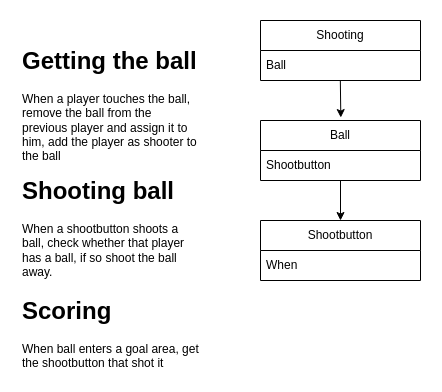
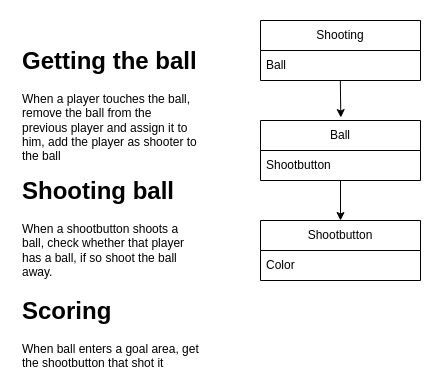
- <mxCell id="8" value="When" style="text;strokeColor=none;fillColor=none;align=left;verticalAlign=middle;spacingLeft=4;spacingRight=4;overflow=hidden;points=[[0,0.5],[1,0.5]];portConstraint=eastwest;rotatable=0;whiteSpace=wrap;html=1;" vertex="1" parent="7"><mxGeometry y="30" width="160" height="30" as="geometry" /></mxCell>
+ <mxCell id="8" value="Color" style="text;strokeColor=none;fillColor=none;align=left;verticalAlign=middle;spacingLeft=4;spacingRight=4;overflow=hidden;points=[[0,0.5],[1,0.5]];portConstraint=eastwest;rotatable=0;whiteSpace=wrap;html=1;" vertex="1" parent="7"><mxGeometry y="30" width="160" height="30" as="geometry" /></mxCell>
